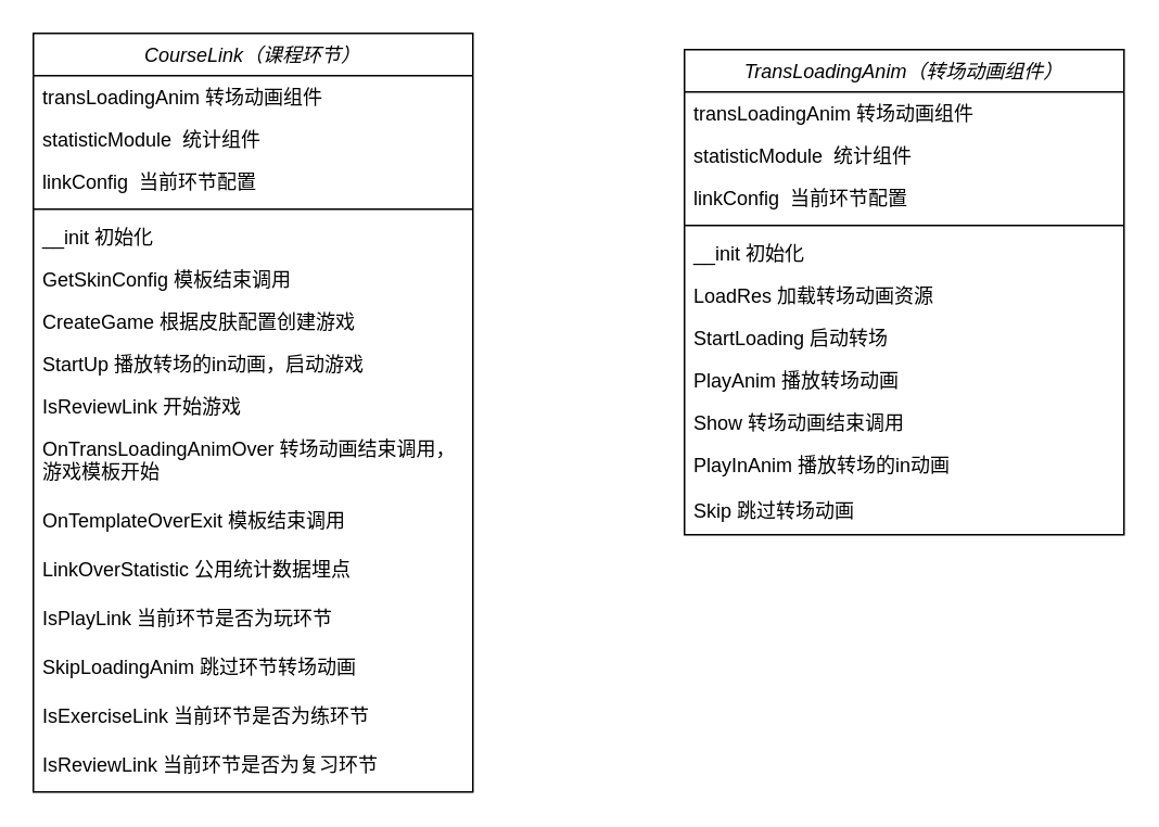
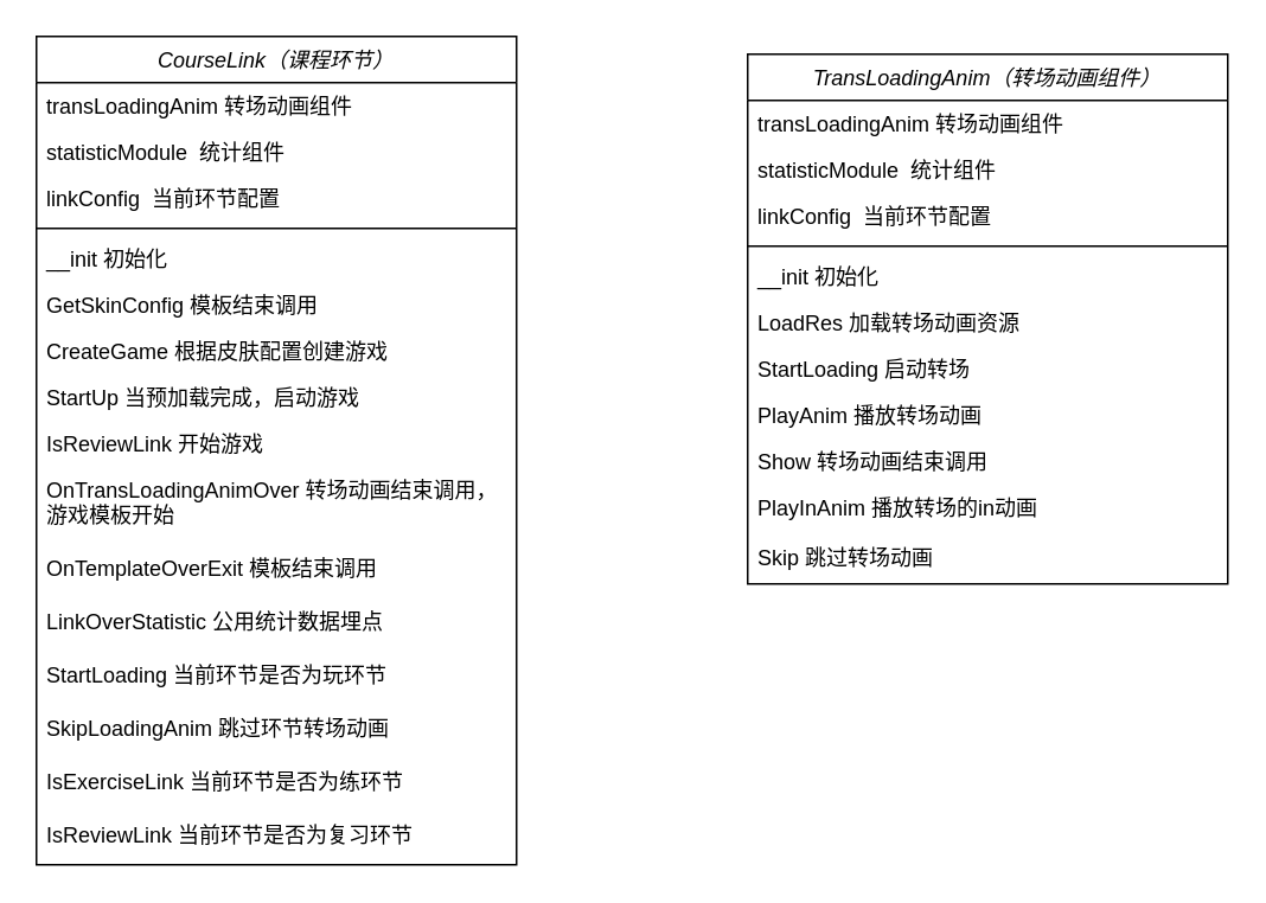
- <mxCell id="10" value="StartUp 播放转场的in动画，启动游戏" style="text;align=left;verticalAlign=top;spacingLeft=4;spacingRight=4;overflow=hidden;rotatable=0;points=[[0,0.5],[1,0.5]];portConstraint=eastwest;" vertex="1" parent="2"><mxGeometry y="190" width="270" height="26" as="geometry" /></mxCell>
+ <mxCell id="10" value="StartUp 当预加载完成，启动游戏" style="text;align=left;verticalAlign=top;spacingLeft=4;spacingRight=4;overflow=hidden;rotatable=0;points=[[0,0.5],[1,0.5]];portConstraint=eastwest;" vertex="1" parent="2"><mxGeometry y="190" width="270" height="26" as="geometry" /></mxCell>
- <mxCell id="15" value="IsPlayLink 当前环节是否为玩环节" style="text;align=left;verticalAlign=top;spacingLeft=4;spacingRight=4;overflow=hidden;rotatable=0;points=[[0,0.5],[1,0.5]];portConstraint=eastwest;" vertex="1" parent="2"><mxGeometry y="346" width="270" height="30" as="geometry" /></mxCell>
+ <mxCell id="15" value="StartLoading 当前环节是否为玩环节" style="text;align=left;verticalAlign=top;spacingLeft=4;spacingRight=4;overflow=hidden;rotatable=0;points=[[0,0.5],[1,0.5]];portConstraint=eastwest;" vertex="1" parent="2"><mxGeometry y="346" width="270" height="30" as="geometry" /></mxCell>
